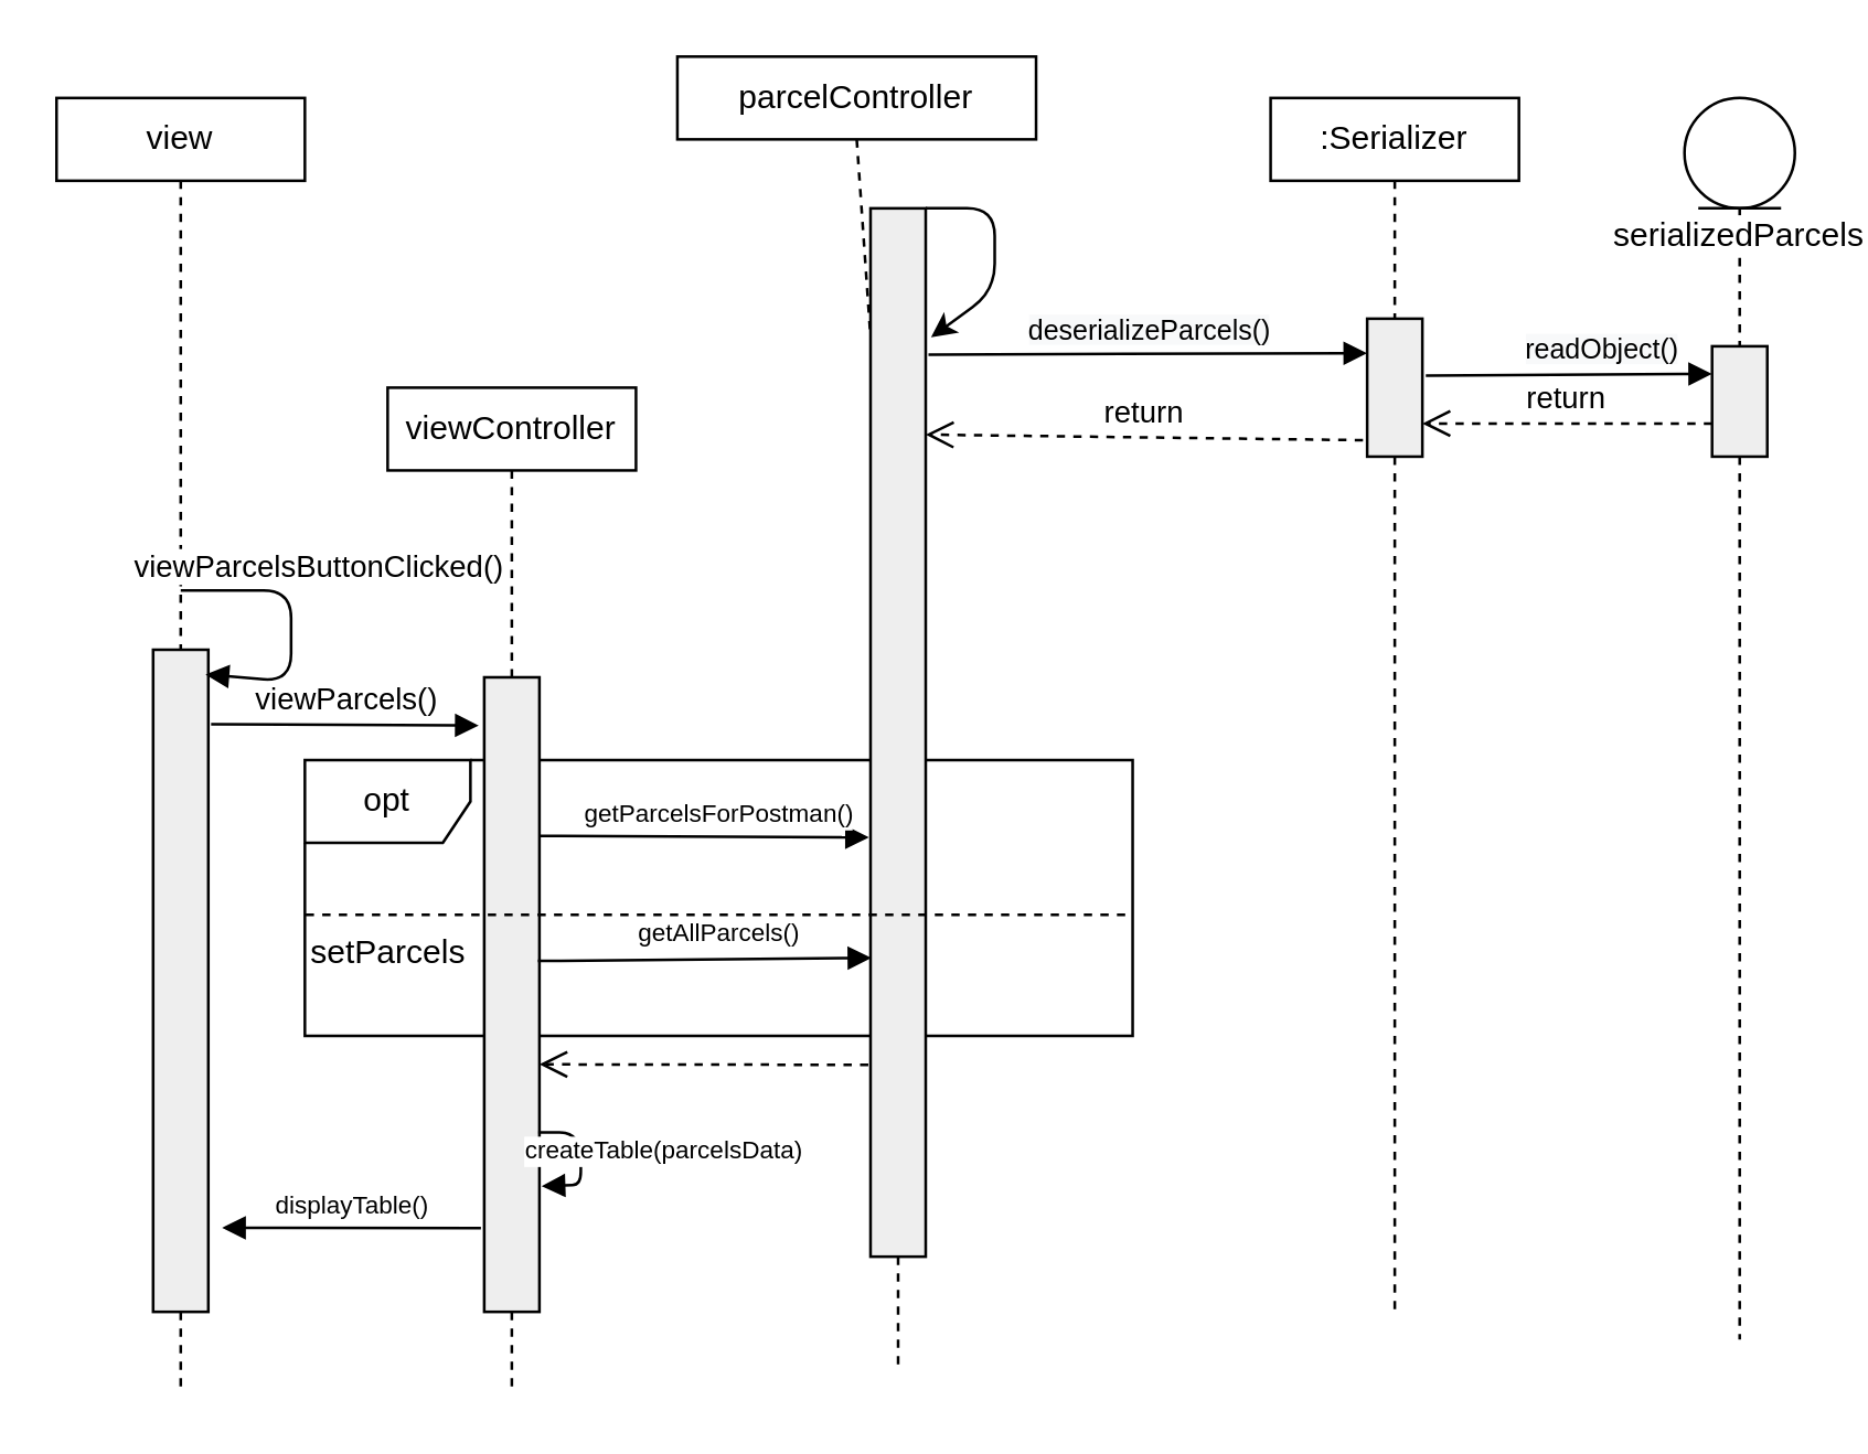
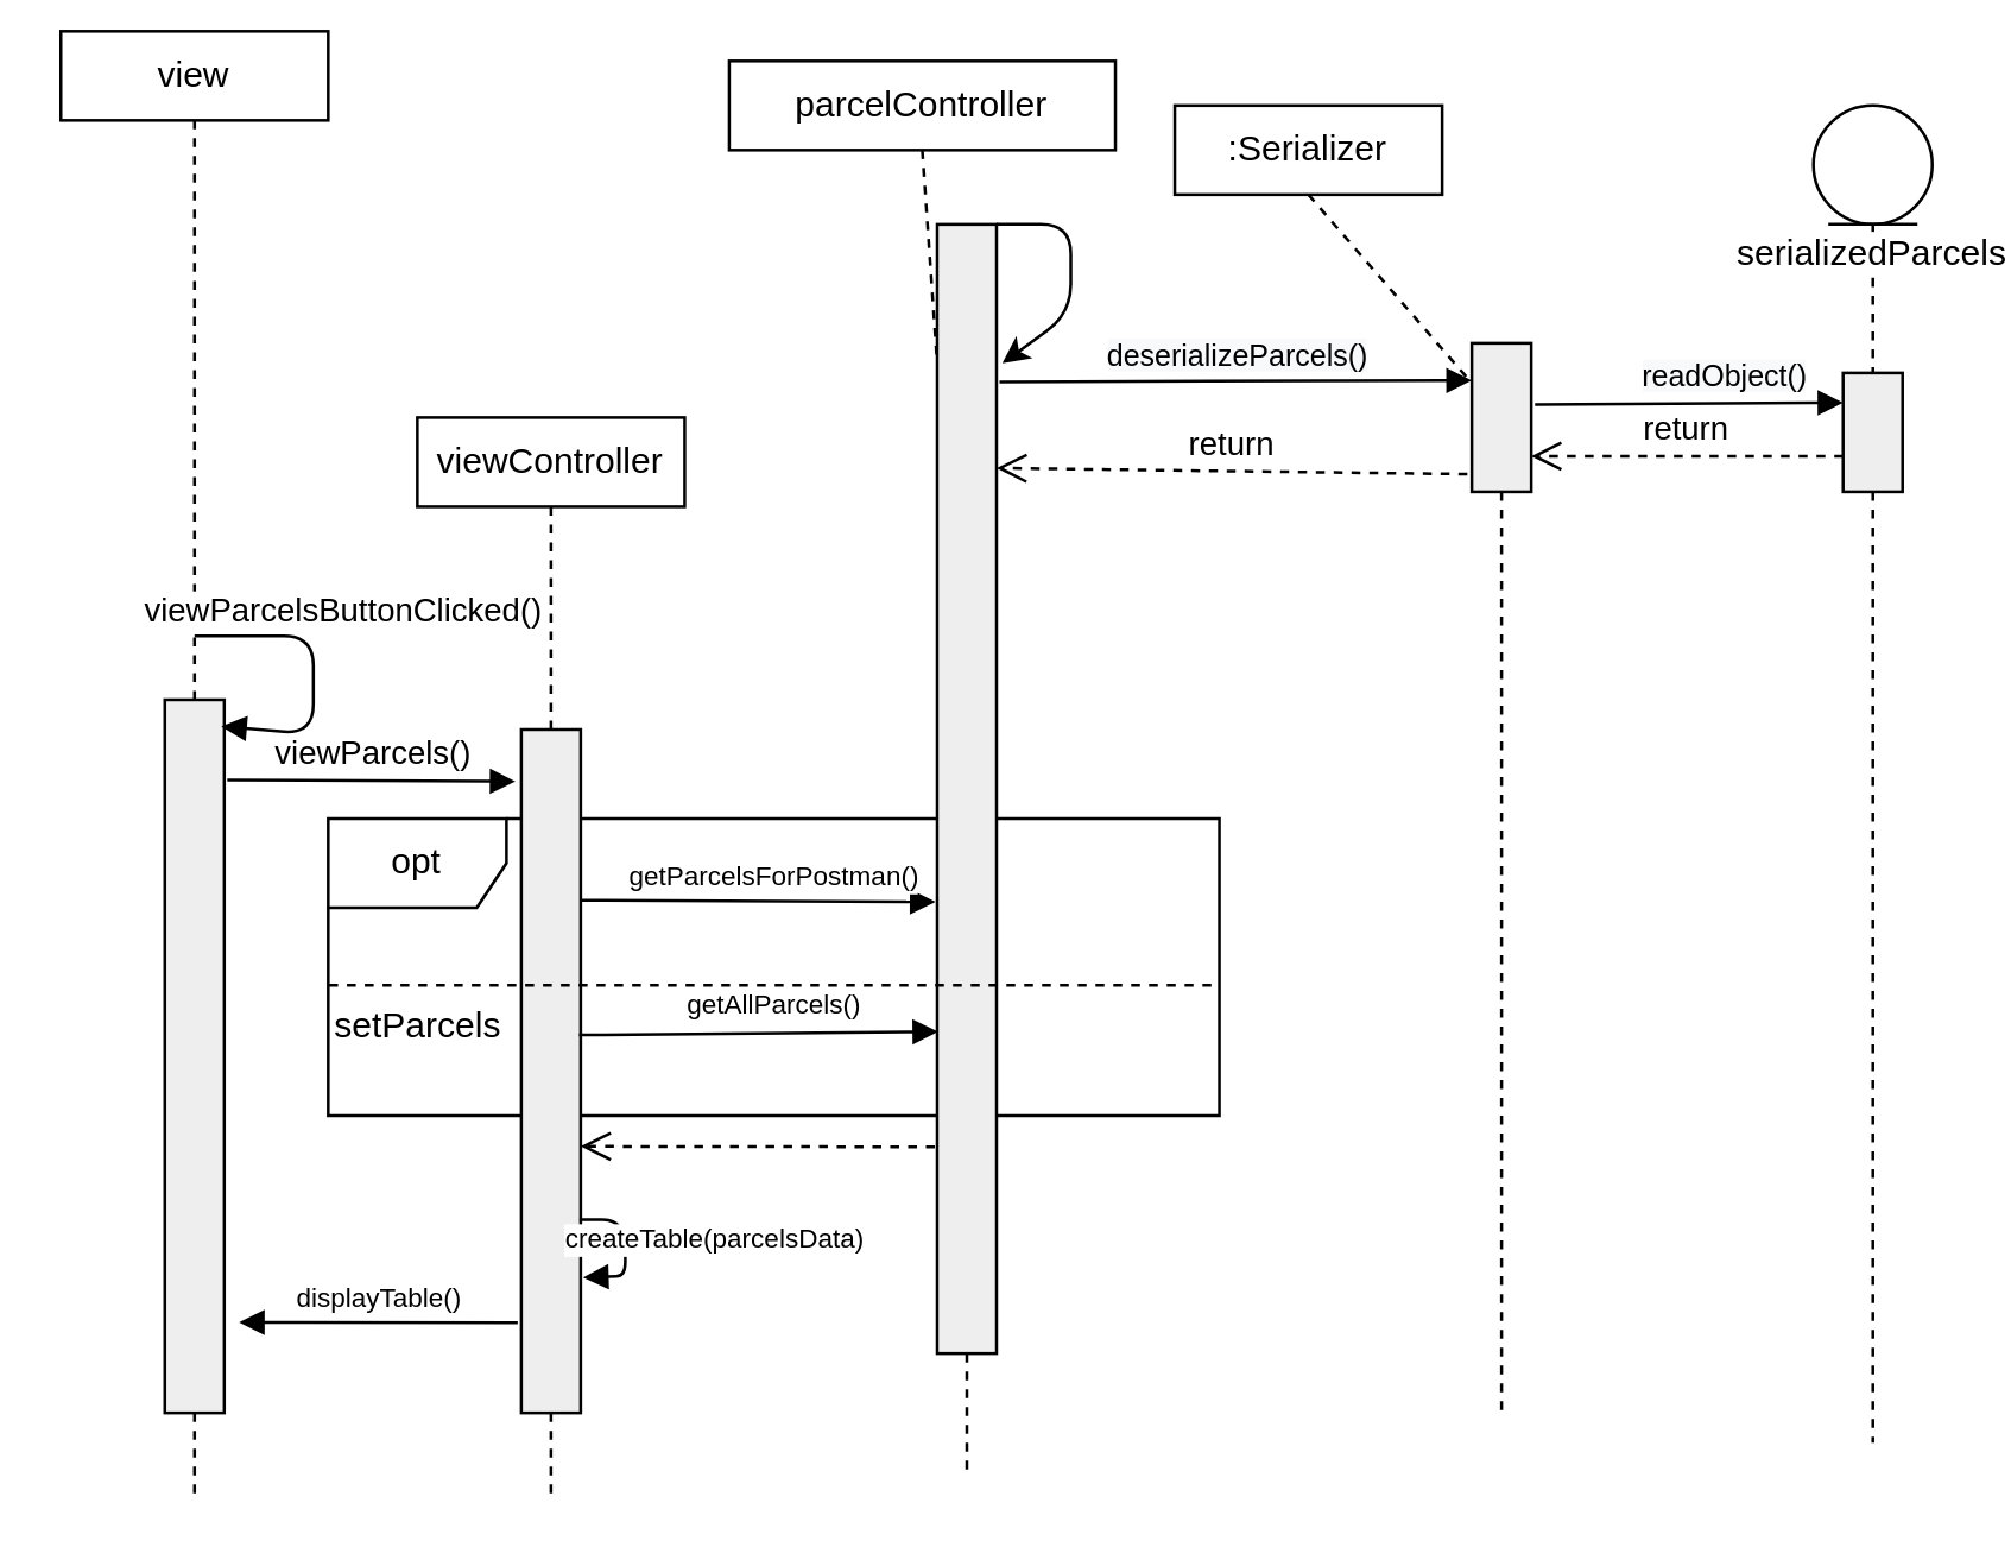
- <mxCell id="7" value="view" style="shape=rect;html=1;whiteSpace=wrap;align=center;" vertex="1" parent="1"><mxGeometry x="20" y="35" width="90" height="30" as="geometry" /></mxCell>
+ <mxCell id="7" value="view" style="shape=rect;html=1;whiteSpace=wrap;align=center;" vertex="1" parent="1"><mxGeometry x="20" y="10" width="90" height="30" as="geometry" /></mxCell>
- <mxCell id="5" value=":Serializer" style="shape=rect;html=1;whiteSpace=wrap;align=center;" vertex="1" parent="1"><mxGeometry x="460" y="35" width="90" height="30" as="geometry" /></mxCell>
+ <mxCell id="5" value=":Serializer" style="shape=rect;html=1;whiteSpace=wrap;align=center;" vertex="1" parent="1"><mxGeometry x="395" y="35" width="90" height="30" as="geometry" /></mxCell>
